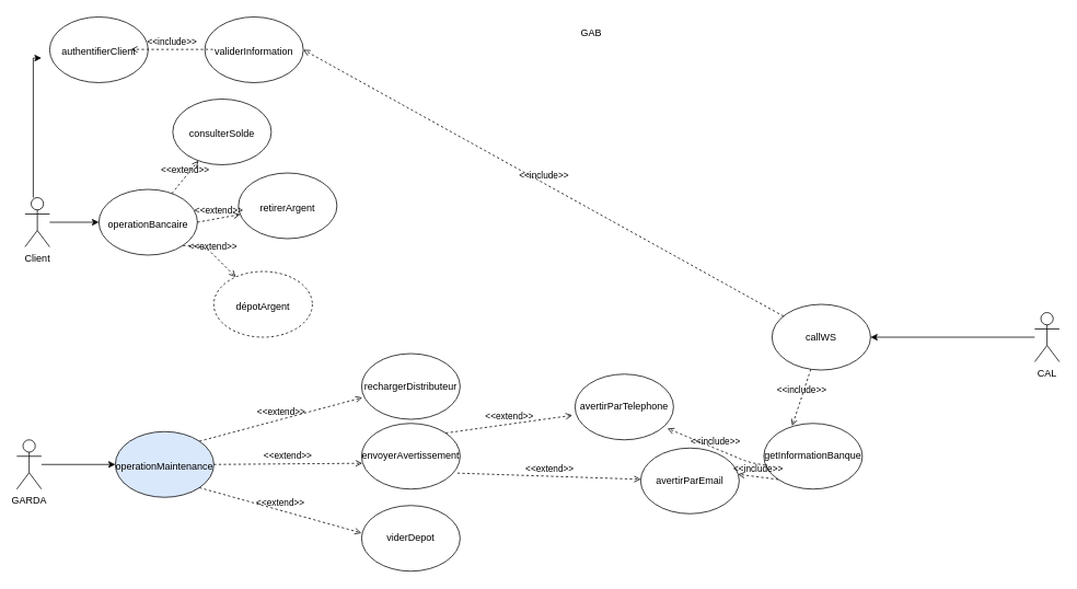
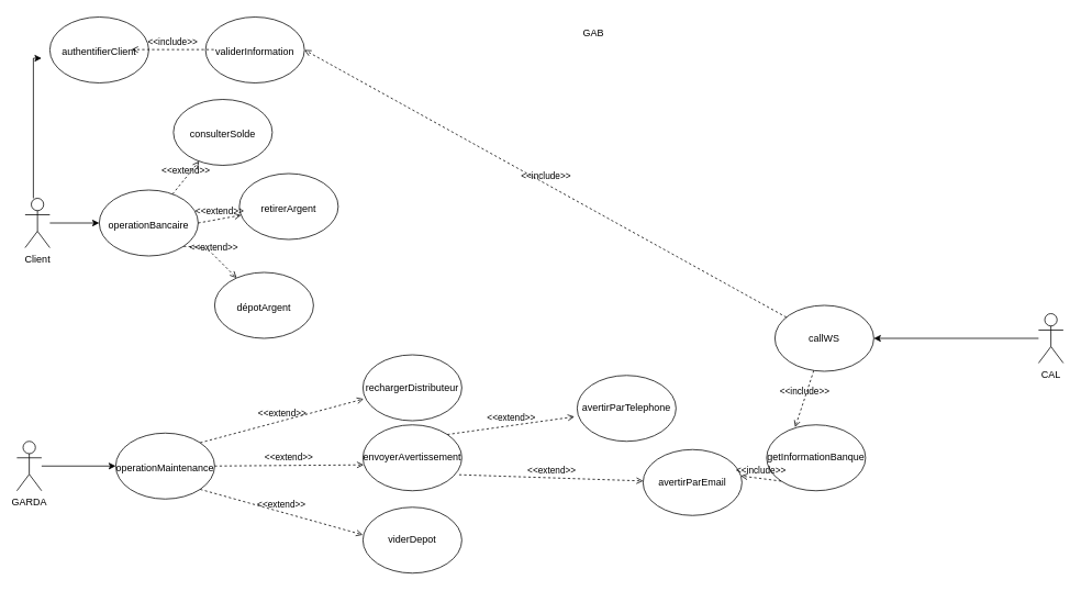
- <mxCell id="11" value="&lt;br&gt;&lt;br&gt;dépotArgent" style="ellipse;whiteSpace=wrap;html=1;verticalAlign=top;dashed=1;" vertex="1" parent="1"><mxGeometry x="260" y="330" width="120" height="80" as="geometry" /></mxCell>
+ <mxCell id="11" value="&lt;br&gt;&lt;br&gt;dépotArgent" style="ellipse;whiteSpace=wrap;html=1;verticalAlign=top;" vertex="1" parent="1"><mxGeometry x="260" y="330" width="120" height="80" as="geometry" /></mxCell>
- <mxCell id="36" value="&amp;lt;&amp;lt;include&amp;gt;&amp;gt;" style="html=1;verticalAlign=bottom;labelBackgroundColor=none;endArrow=open;endFill=0;dashed=1;exitX=0.015;exitY=0.637;exitDx=0;exitDy=0;entryX=0.938;entryY=0.827;entryDx=0;entryDy=0;entryPerimeter=0;exitPerimeter=0;" edge="1" parent="1" source="34" target="29"><mxGeometry width="160" relative="1" as="geometry"><mxPoint x="939.014" y="545.644" as="sourcePoint" /><mxPoint x="820" y="584.36" as="targetPoint" /><Array as="points"><mxPoint x="911.44" y="562.36" /></Array></mxGeometry></mxCell>
- <mxCell id="22" value="&lt;br&gt;&lt;br&gt;operationMaintenance&lt;br&gt;" style="ellipse;whiteSpace=wrap;html=1;verticalAlign=top;fillColor=#dae8fc;" vertex="1" parent="1"><mxGeometry x="140" y="525" width="120" height="80" as="geometry" /></mxCell>
+ <mxCell id="22" value="&lt;br&gt;&lt;br&gt;operationMaintenance&lt;br&gt;" style="ellipse;whiteSpace=wrap;html=1;verticalAlign=top;" vertex="1" parent="1"><mxGeometry x="140" y="525" width="120" height="80" as="geometry" /></mxCell>
